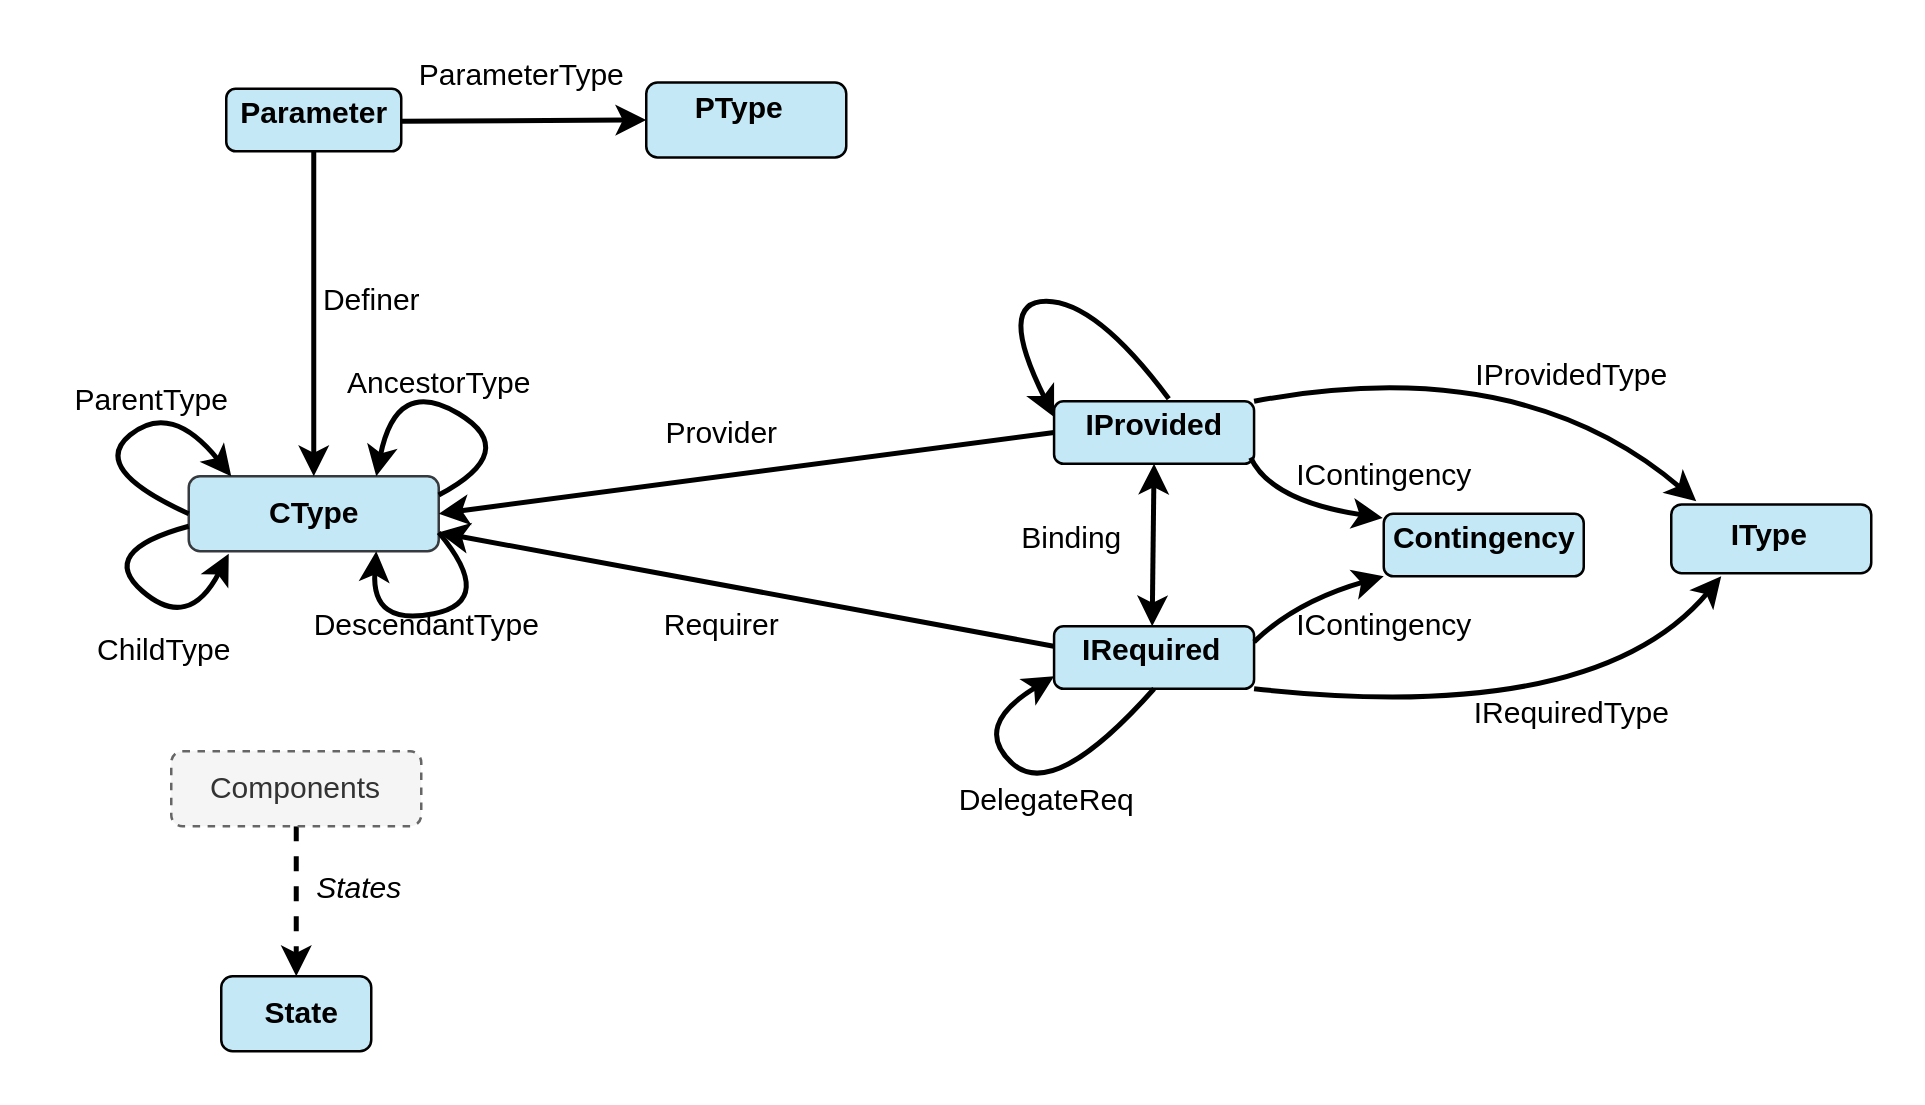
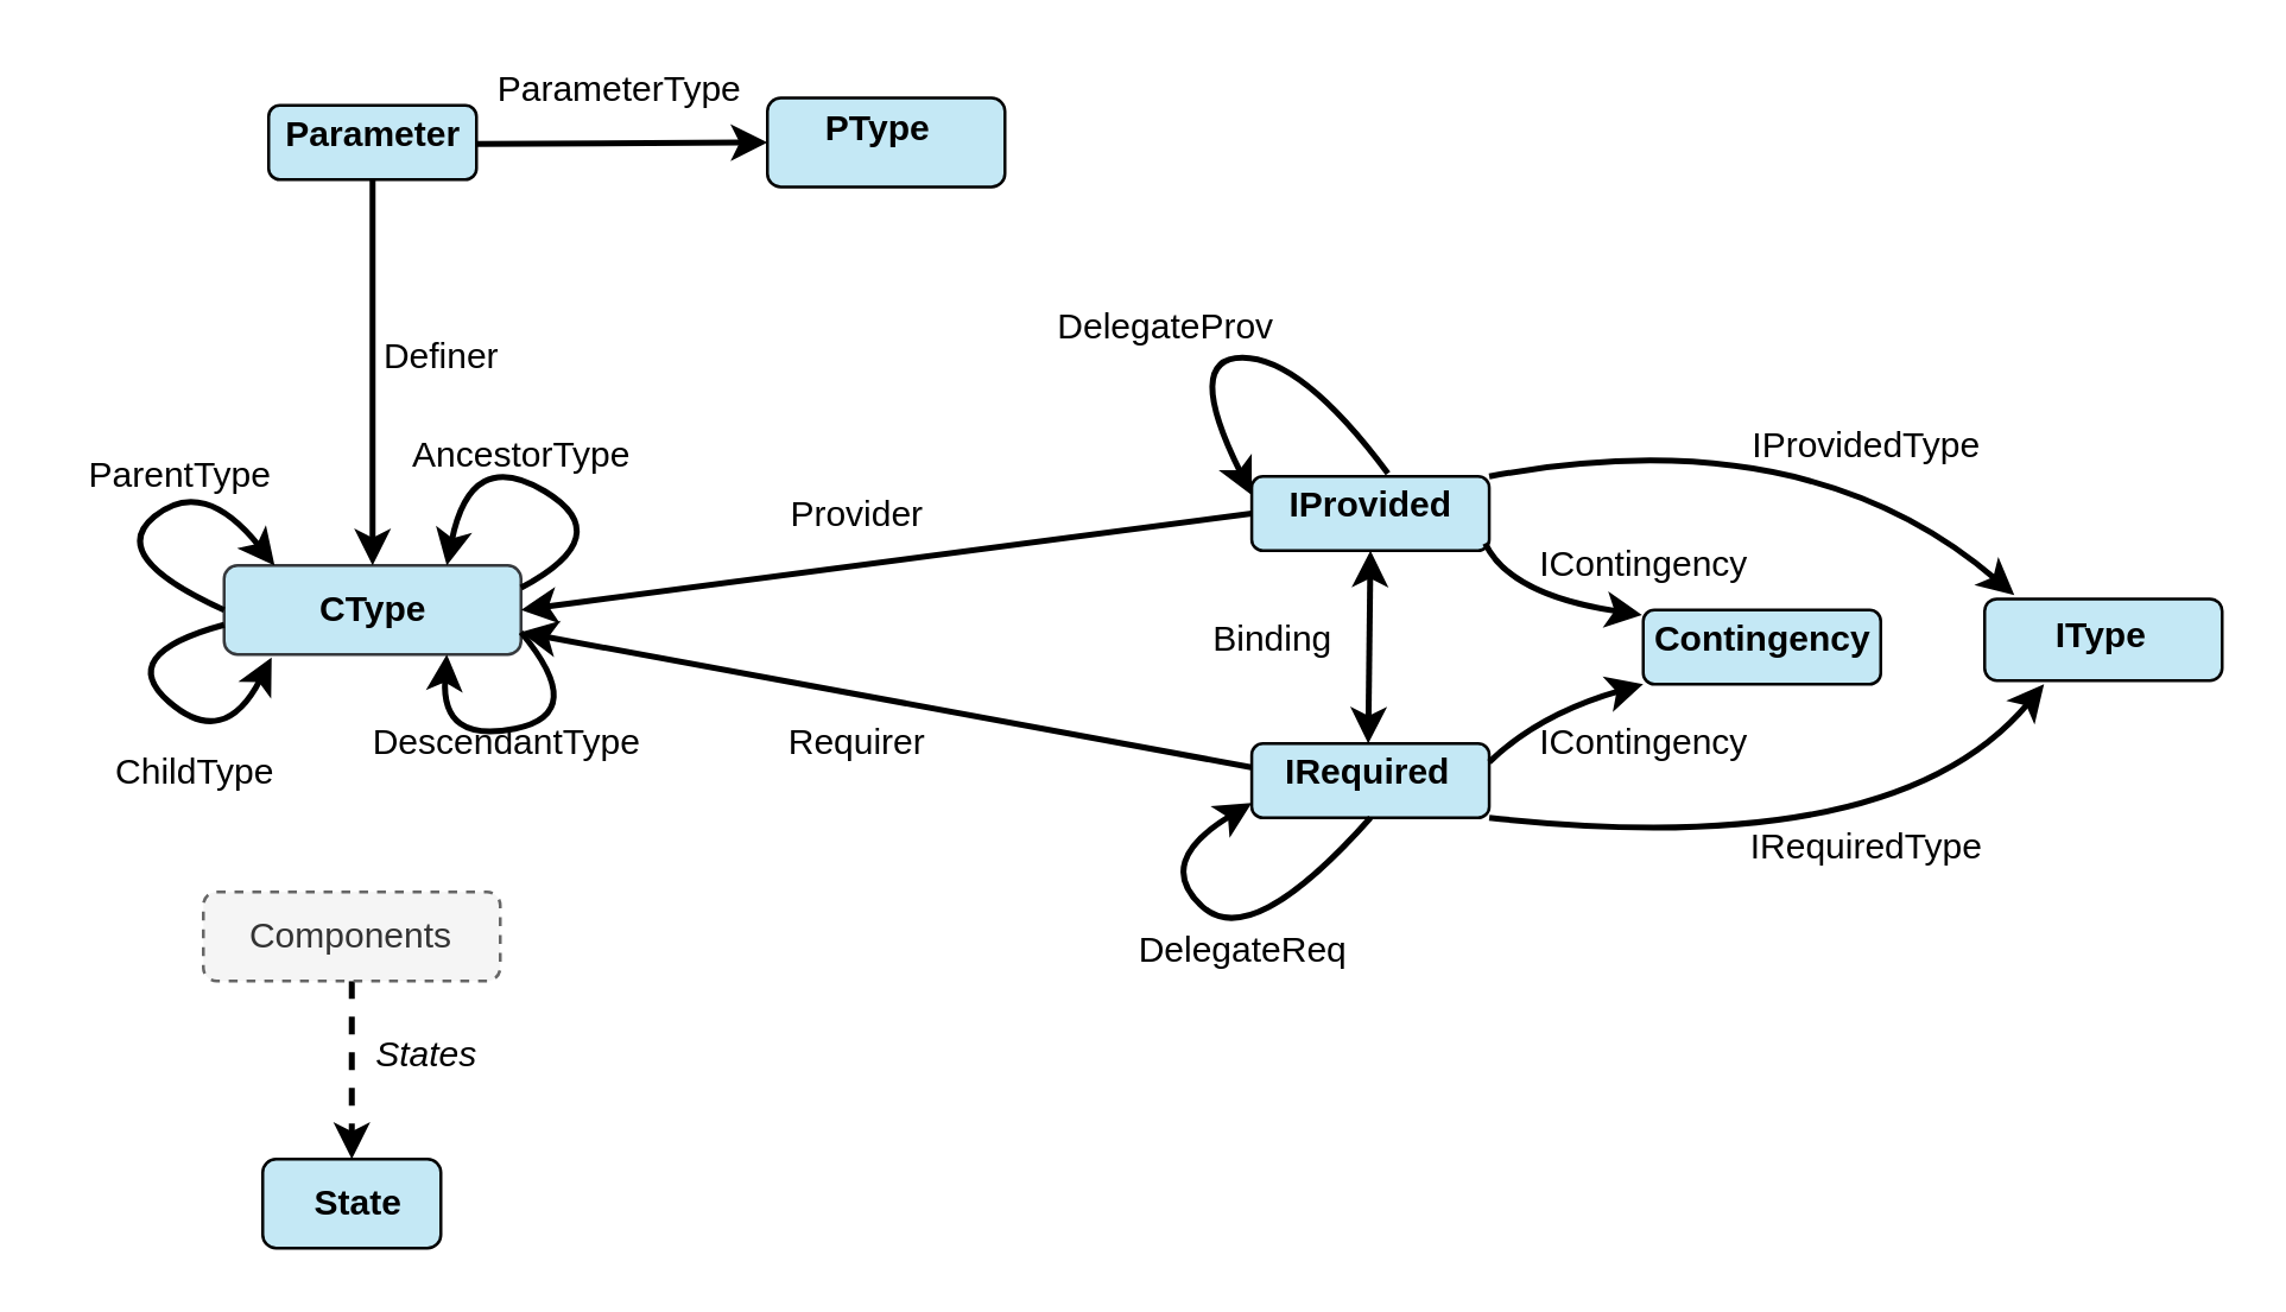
+ <mxCell id="24" value="DelegateProv" style="text;html=1;align=center;verticalAlign=middle;resizable=0;points=[];autosize=1;" parent="1" vertex="1"><mxGeometry x="346.75" y="100" width="90" height="20" as="geometry" /></mxCell>
